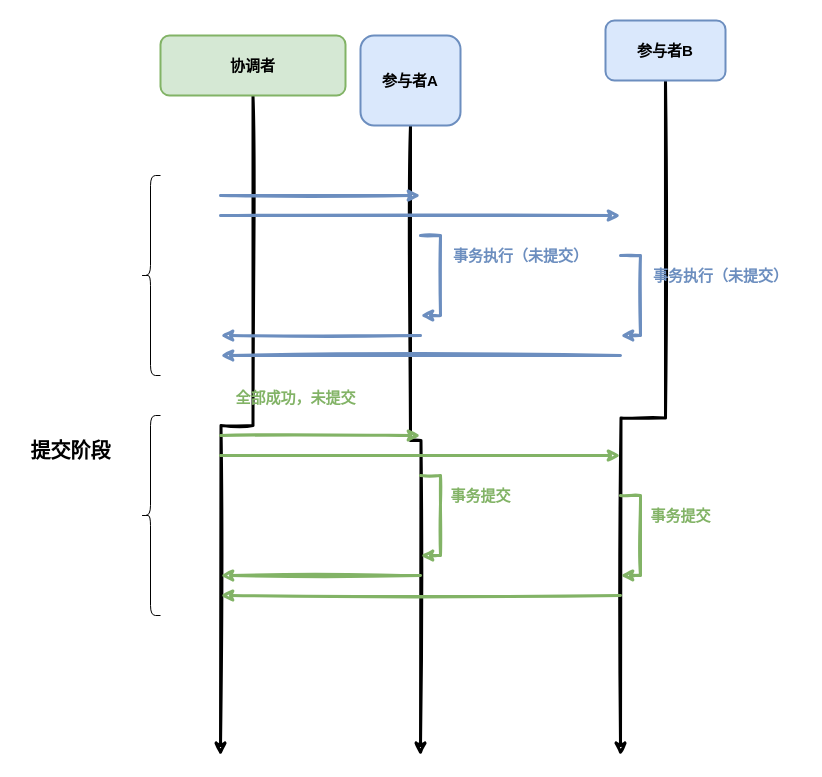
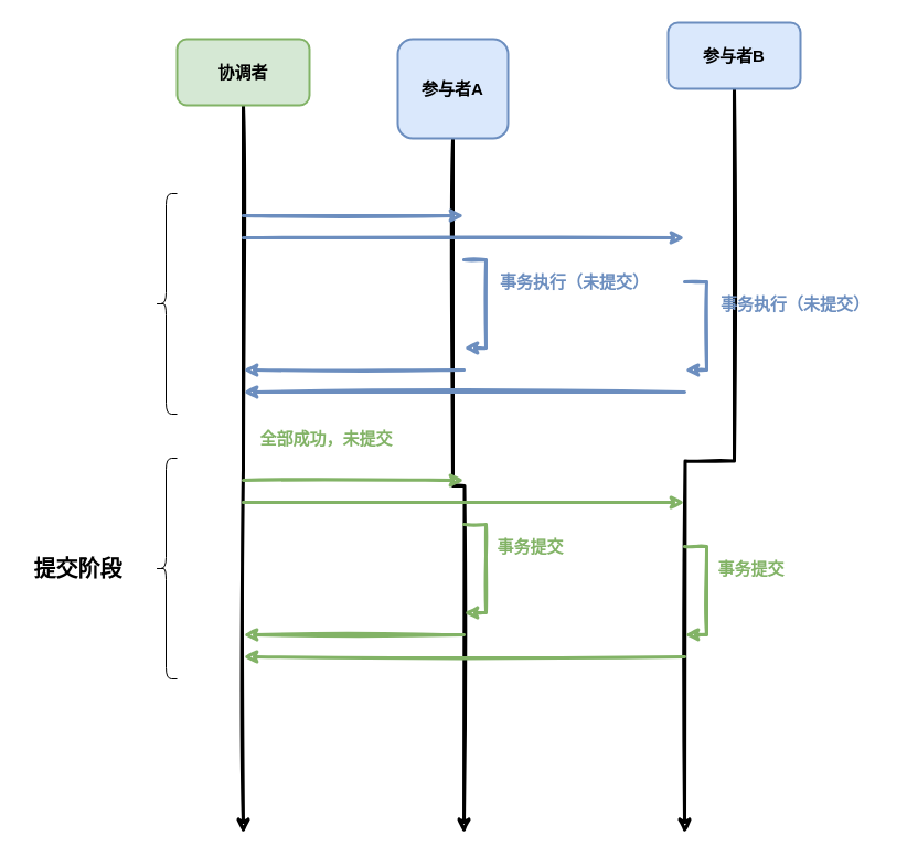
- <mxCell id="3" value="协调者" style="rounded=1;whiteSpace=wrap;html=1;strokeWidth=2;fillWeight=4;hachureGap=8;hachureAngle=45;fillColor=#d5e8d4;sketch=0;strokeColor=#82b366;fontSize=15;fontStyle=1" vertex="1" parent="1"><mxGeometry x="160" y="35" width="185" height="60" as="geometry" /></mxCell>
+ <mxCell id="3" value="协调者" style="rounded=1;whiteSpace=wrap;html=1;strokeWidth=2;fillWeight=4;hachureGap=8;hachureAngle=45;fillColor=#d5e8d4;sketch=0;strokeColor=#82b366;fontSize=15;fontStyle=1" vertex="1" parent="1"><mxGeometry x="160" y="35" width="120" height="60" as="geometry" /></mxCell>
- <mxCell id="22" value="&lt;font style=&quot;font-size: 20px;&quot;&gt;提交阶段&lt;/font&gt;" style="text;strokeColor=none;fillColor=none;html=1;fontSize=24;fontStyle=1;verticalAlign=middle;align=center;" vertex="1" parent="1"><mxGeometry x="20" y="430" width="100" height="40" as="geometry" /></mxCell>
+ <mxCell id="22" value="&lt;font style=&quot;font-size: 20px;&quot;&gt;提交阶段&lt;/font&gt;" style="text;strokeColor=none;fillColor=none;html=1;fontSize=24;fontStyle=1;verticalAlign=middle;align=center;" vertex="1" parent="1"><mxGeometry x="20" y="495" width="100" height="40" as="geometry" /></mxCell>
